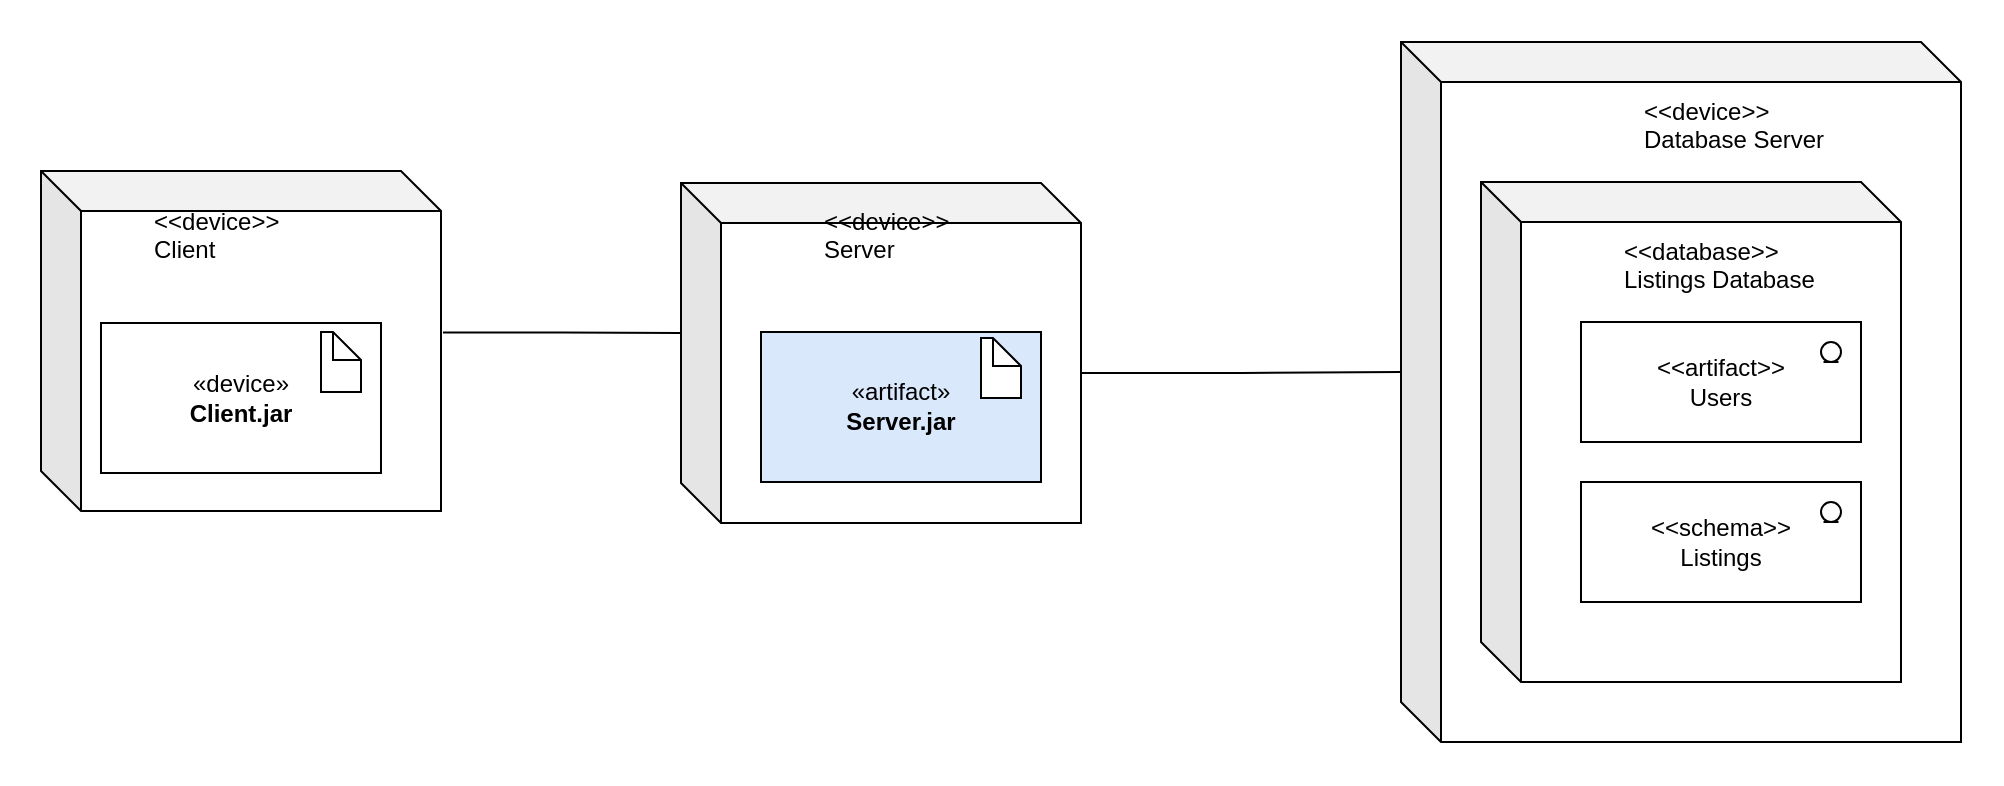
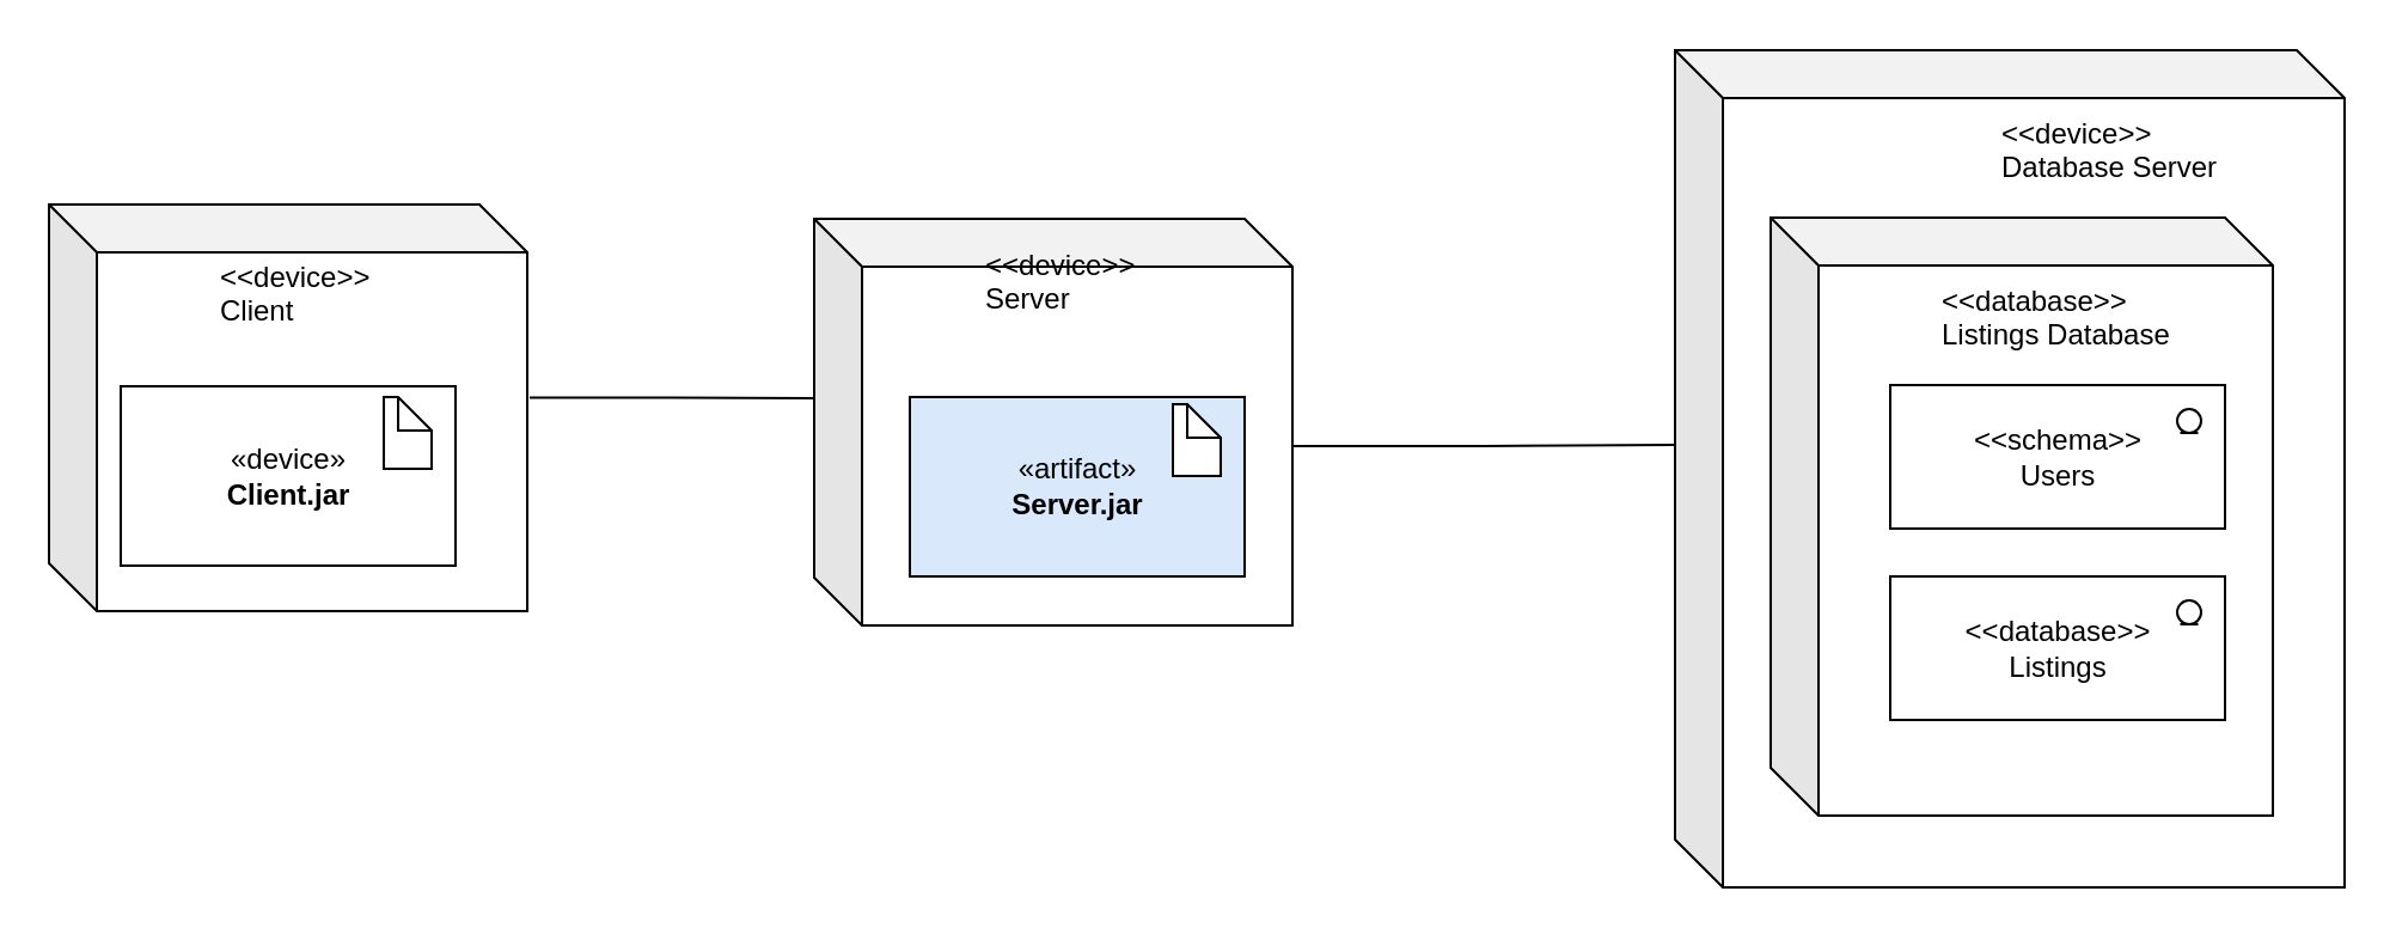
- <mxCell id="5" value="&amp;lt;&amp;lt;device&amp;gt;&amp;gt;&lt;br&gt;Database Server" style="text;html=1;resizable=0;points=[];autosize=1;align=left;verticalAlign=top;spacingTop=-4;" vertex="1" parent="1"><mxGeometry x="820" y="45.5" width="110" height="30" as="geometry" /></mxCell>
+ <mxCell id="5" value="&amp;lt;&amp;lt;device&amp;gt;&amp;gt;&lt;br&gt;Database Server" style="text;html=1;resizable=0;points=[];autosize=1;align=left;verticalAlign=top;spacingTop=-4;" vertex="1" parent="1"><mxGeometry x="835" y="45.5" width="110" height="30" as="geometry" /></mxCell>
- <mxCell id="17" value="&amp;lt;&amp;lt;device&amp;gt;&amp;gt;&lt;br&gt;Client" style="text;html=1;resizable=0;points=[];autosize=1;align=left;verticalAlign=top;spacingTop=-4;" vertex="1" parent="1"><mxGeometry x="75" y="101" width="80" height="30" as="geometry" /></mxCell>
+ <mxCell id="17" value="&amp;lt;&amp;lt;device&amp;gt;&amp;gt;&lt;br&gt;Client" style="text;html=1;resizable=0;points=[];autosize=1;align=left;verticalAlign=top;spacingTop=-4;" vertex="1" parent="1"><mxGeometry x="90" y="106" width="80" height="30" as="geometry" /></mxCell>
- <mxCell id="8" value="&amp;lt;&amp;lt;artifact&amp;gt;&amp;gt;&lt;br&gt;Users" style="html=1;" vertex="1" parent="1"><mxGeometry x="790" y="160.5" width="140" height="60" as="geometry" /></mxCell>
+ <mxCell id="8" value="&amp;lt;&amp;lt;schema&amp;gt;&amp;gt;&lt;br&gt;Users" style="html=1;" vertex="1" parent="1"><mxGeometry x="790" y="160.5" width="140" height="60" as="geometry" /></mxCell>
- <mxCell id="9" value="&amp;lt;&amp;lt;schema&amp;gt;&amp;gt;&lt;br&gt;Listings" style="html=1;" vertex="1" parent="1"><mxGeometry x="790" y="240.5" width="140" height="60" as="geometry" /></mxCell>
+ <mxCell id="9" value="&amp;lt;&amp;lt;database&amp;gt;&amp;gt;&lt;br&gt;Listings" style="html=1;" vertex="1" parent="1"><mxGeometry x="790" y="240.5" width="140" height="60" as="geometry" /></mxCell>
